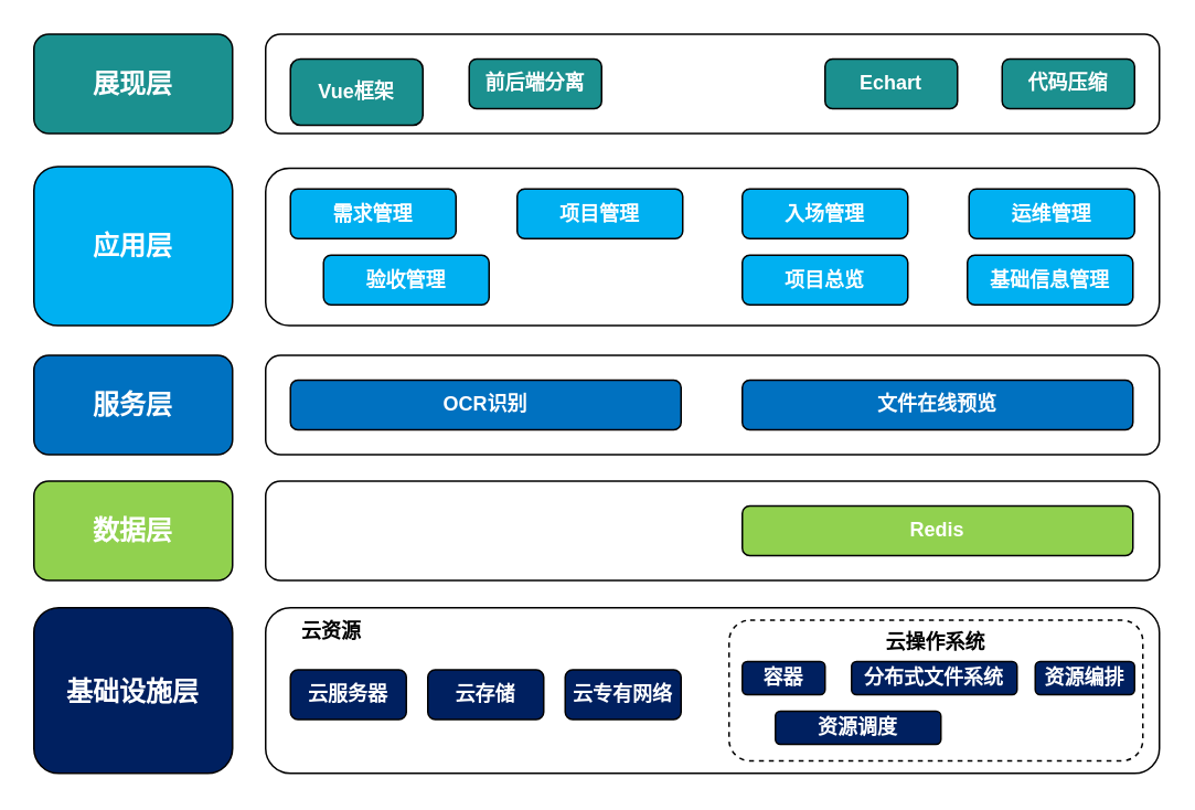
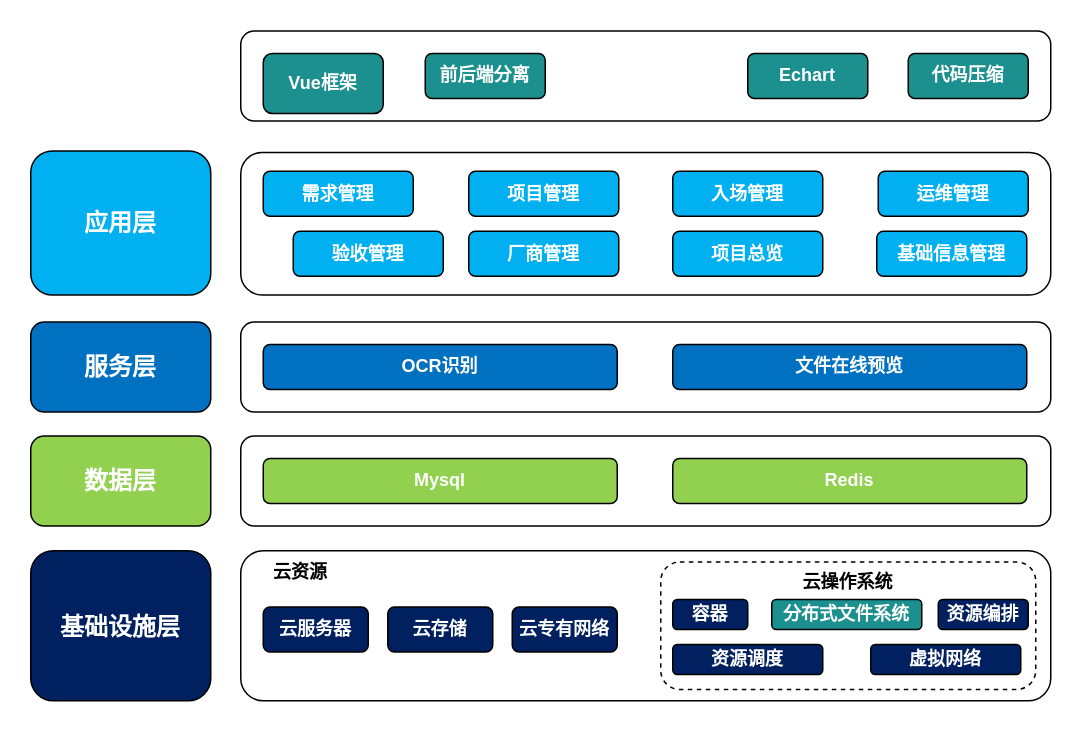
- <mxCell id="6" value="展现层" style="rounded=1;whiteSpace=wrap;html=1;fillColor=#1b908f;strokeColor=#000000;fontColor=#FFFFFF;fontSize=16;fontStyle=1" vertex="1" parent="1"><mxGeometry x="20" y="20" width="120" height="60" as="geometry" /></mxCell>
+ <mxCell id="34" value="厂商管理" style="rounded=1;whiteSpace=wrap;html=1;fillColor=#00B0F1;fontColor=#FFFFFF;fontStyle=1" vertex="1" parent="1"><mxGeometry x="312" y="153.5" width="100" height="30" as="geometry" /></mxCell>
+ <mxCell id="12" value="Mysql" style="rounded=1;whiteSpace=wrap;html=1;fillColor=#91D14F;fontColor=#FFFFFF;fontStyle=1" vertex="1" parent="1"><mxGeometry x="175" y="305" width="236" height="30" as="geometry" /></mxCell>
- <mxCell id="25" value="分布式文件系统" style="rounded=1;whiteSpace=wrap;html=1;fillColor=#002060;fontColor=#FFFFFF;fontStyle=1" vertex="1" parent="1"><mxGeometry x="514" y="399" width="100" height="20" as="geometry" /></mxCell>
+ <mxCell id="25" value="分布式文件系统" style="rounded=1;whiteSpace=wrap;html=1;fillColor=#1b908f;fontColor=#FFFFFF;fontStyle=1;" vertex="1" parent="1"><mxGeometry x="514" y="399" width="100" height="20" as="geometry" /></mxCell>
- <mxCell id="28" value="资源调度" style="rounded=1;whiteSpace=wrap;html=1;fillColor=#002060;fontColor=#FFFFFF;fontStyle=1" vertex="1" parent="1"><mxGeometry x="468" y="429" width="100" height="20" as="geometry" /></mxCell>
+ <mxCell id="28" value="资源调度" style="rounded=1;whiteSpace=wrap;html=1;fillColor=#002060;fontColor=#FFFFFF;fontStyle=1" vertex="1" parent="1"><mxGeometry x="448" y="429" width="100" height="20" as="geometry" /></mxCell>
+ <mxCell id="27" value="虚拟网络" style="rounded=1;whiteSpace=wrap;html=1;fillColor=#002060;fontColor=#FFFFFF;fontStyle=1" vertex="1" parent="1"><mxGeometry x="580" y="429" width="100" height="20" as="geometry" /></mxCell>
